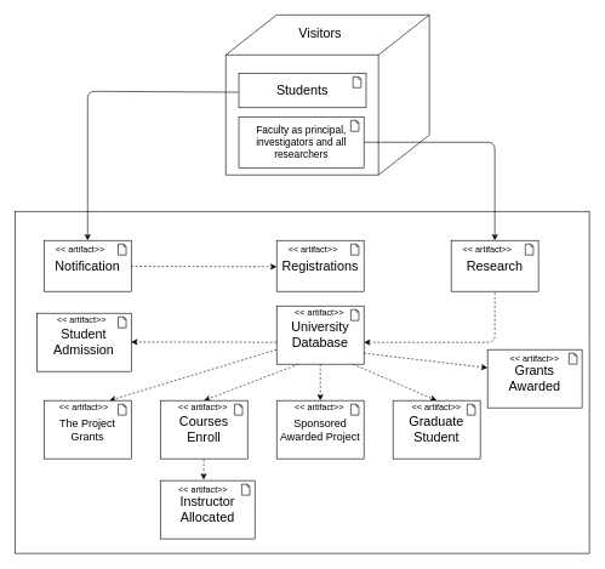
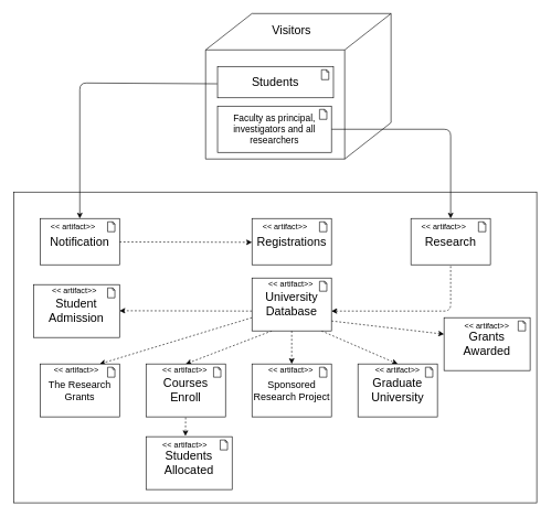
- <mxCell id="19" value="&lt;font style=&quot;font-size: 15px&quot;&gt;The Project Grants&lt;/font&gt;" style="html=1;outlineConnect=0;whiteSpace=wrap;shape=mxgraph.archimate.application;appType=artifact" parent="1" vertex="1"><mxGeometry x="60" y="550" width="120" height="80" as="geometry" /></mxCell>
+ <mxCell id="19" value="&lt;font style=&quot;font-size: 15px&quot;&gt;The Research Grants&lt;/font&gt;" style="html=1;outlineConnect=0;whiteSpace=wrap;shape=mxgraph.archimate.application;appType=artifact" parent="1" vertex="1"><mxGeometry x="60" y="550" width="120" height="80" as="geometry" /></mxCell>
- <mxCell id="21" value="&lt;span style=&quot;font-size: 15px&quot;&gt;Sponsored Awarded Project&lt;/span&gt;" style="html=1;outlineConnect=0;whiteSpace=wrap;shape=mxgraph.archimate.application;appType=artifact" parent="1" vertex="1"><mxGeometry x="380" y="550" width="120" height="80" as="geometry" /></mxCell>
+ <mxCell id="21" value="&lt;span style=&quot;font-size: 15px&quot;&gt;Sponsored Research Project&lt;/span&gt;" style="html=1;outlineConnect=0;whiteSpace=wrap;shape=mxgraph.archimate.application;appType=artifact" parent="1" vertex="1"><mxGeometry x="380" y="550" width="120" height="80" as="geometry" /></mxCell>
- <mxCell id="22" value="&lt;span style=&quot;font-size: 18px&quot;&gt;Graduate Student&lt;/span&gt;" style="html=1;outlineConnect=0;whiteSpace=wrap;shape=mxgraph.archimate.application;appType=artifact" parent="1" vertex="1"><mxGeometry x="540" y="550" width="120" height="80" as="geometry" /></mxCell>
+ <mxCell id="22" value="&lt;span style=&quot;font-size: 18px&quot;&gt;Graduate University&lt;/span&gt;" style="html=1;outlineConnect=0;whiteSpace=wrap;shape=mxgraph.archimate.application;appType=artifact" parent="1" vertex="1"><mxGeometry x="540" y="550" width="120" height="80" as="geometry" /></mxCell>
- <mxCell id="18" value="&lt;span style=&quot;font-size: 18px&quot;&gt;Instructor Allocated&lt;/span&gt;" style="html=1;outlineConnect=0;whiteSpace=wrap;shape=mxgraph.archimate.application;appType=artifact" parent="1" vertex="1"><mxGeometry x="220" y="660" width="130" height="80" as="geometry" /></mxCell>
+ <mxCell id="18" value="&lt;span style=&quot;font-size: 18px&quot;&gt;Students Allocated&lt;/span&gt;" style="html=1;outlineConnect=0;whiteSpace=wrap;shape=mxgraph.archimate.application;appType=artifact" parent="1" vertex="1"><mxGeometry x="220" y="660" width="130" height="80" as="geometry" /></mxCell>
